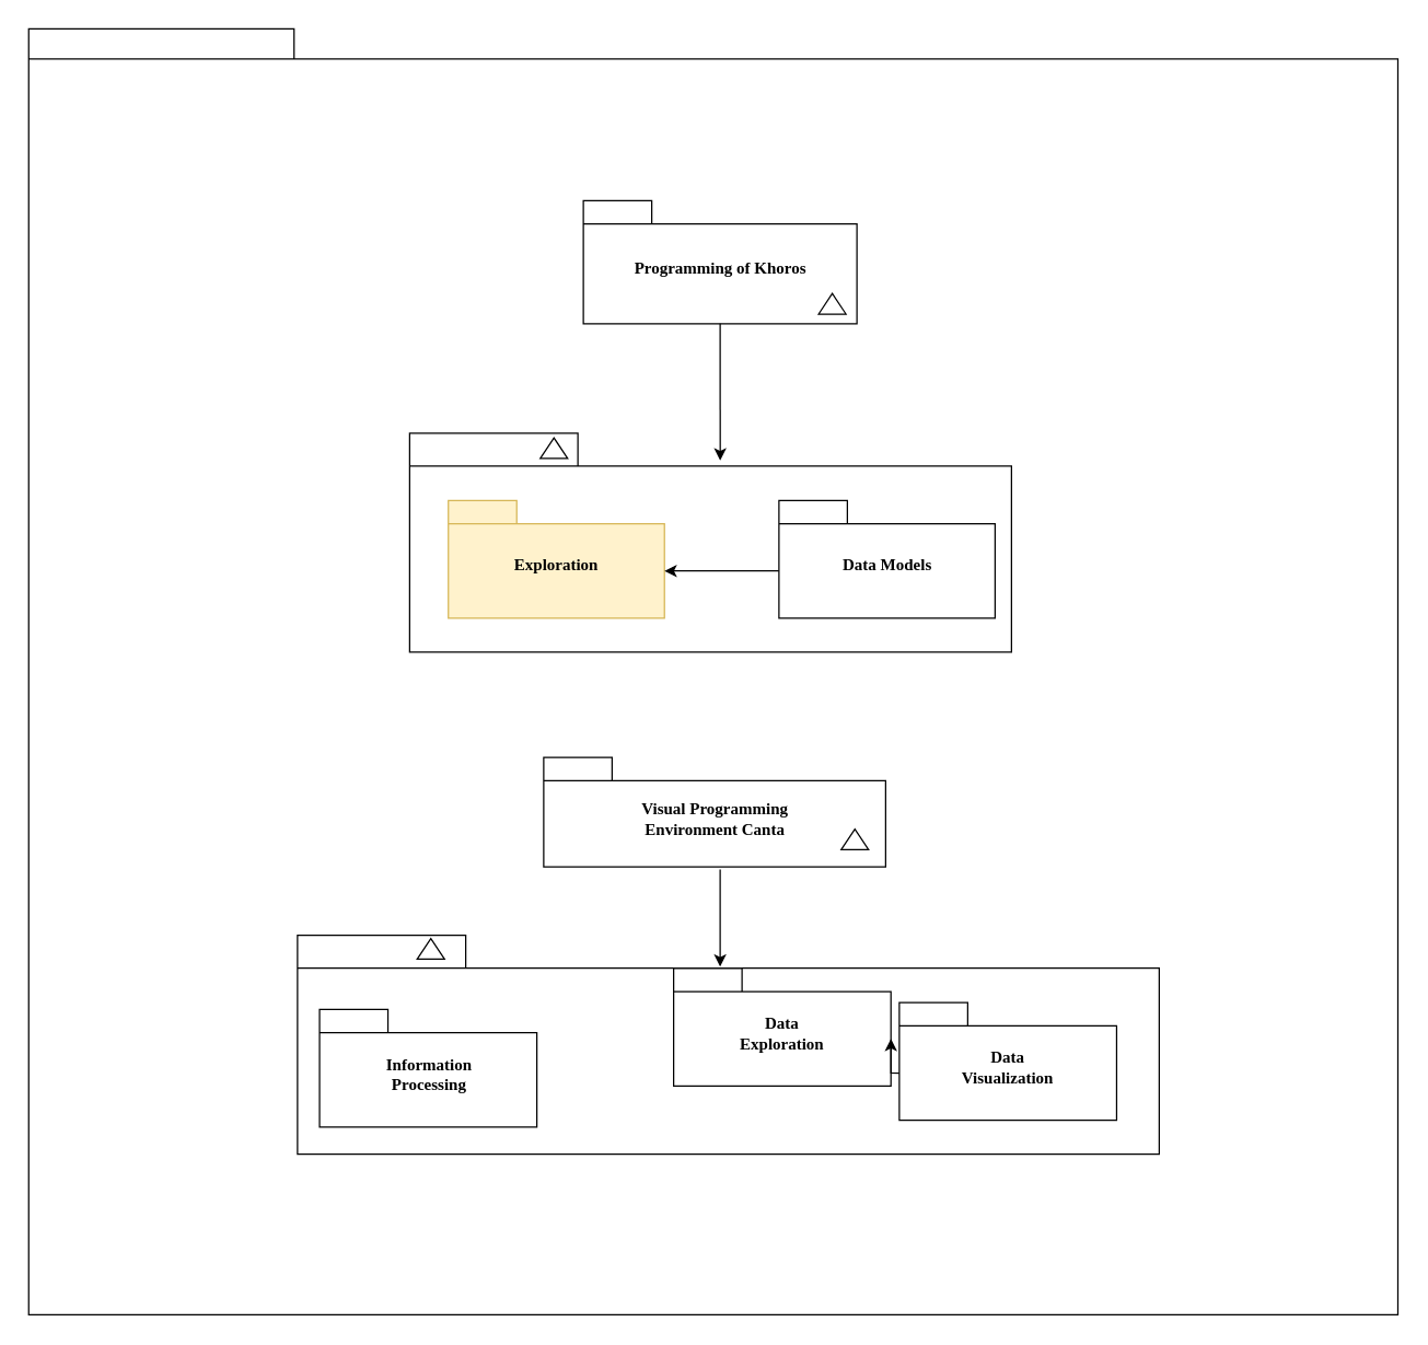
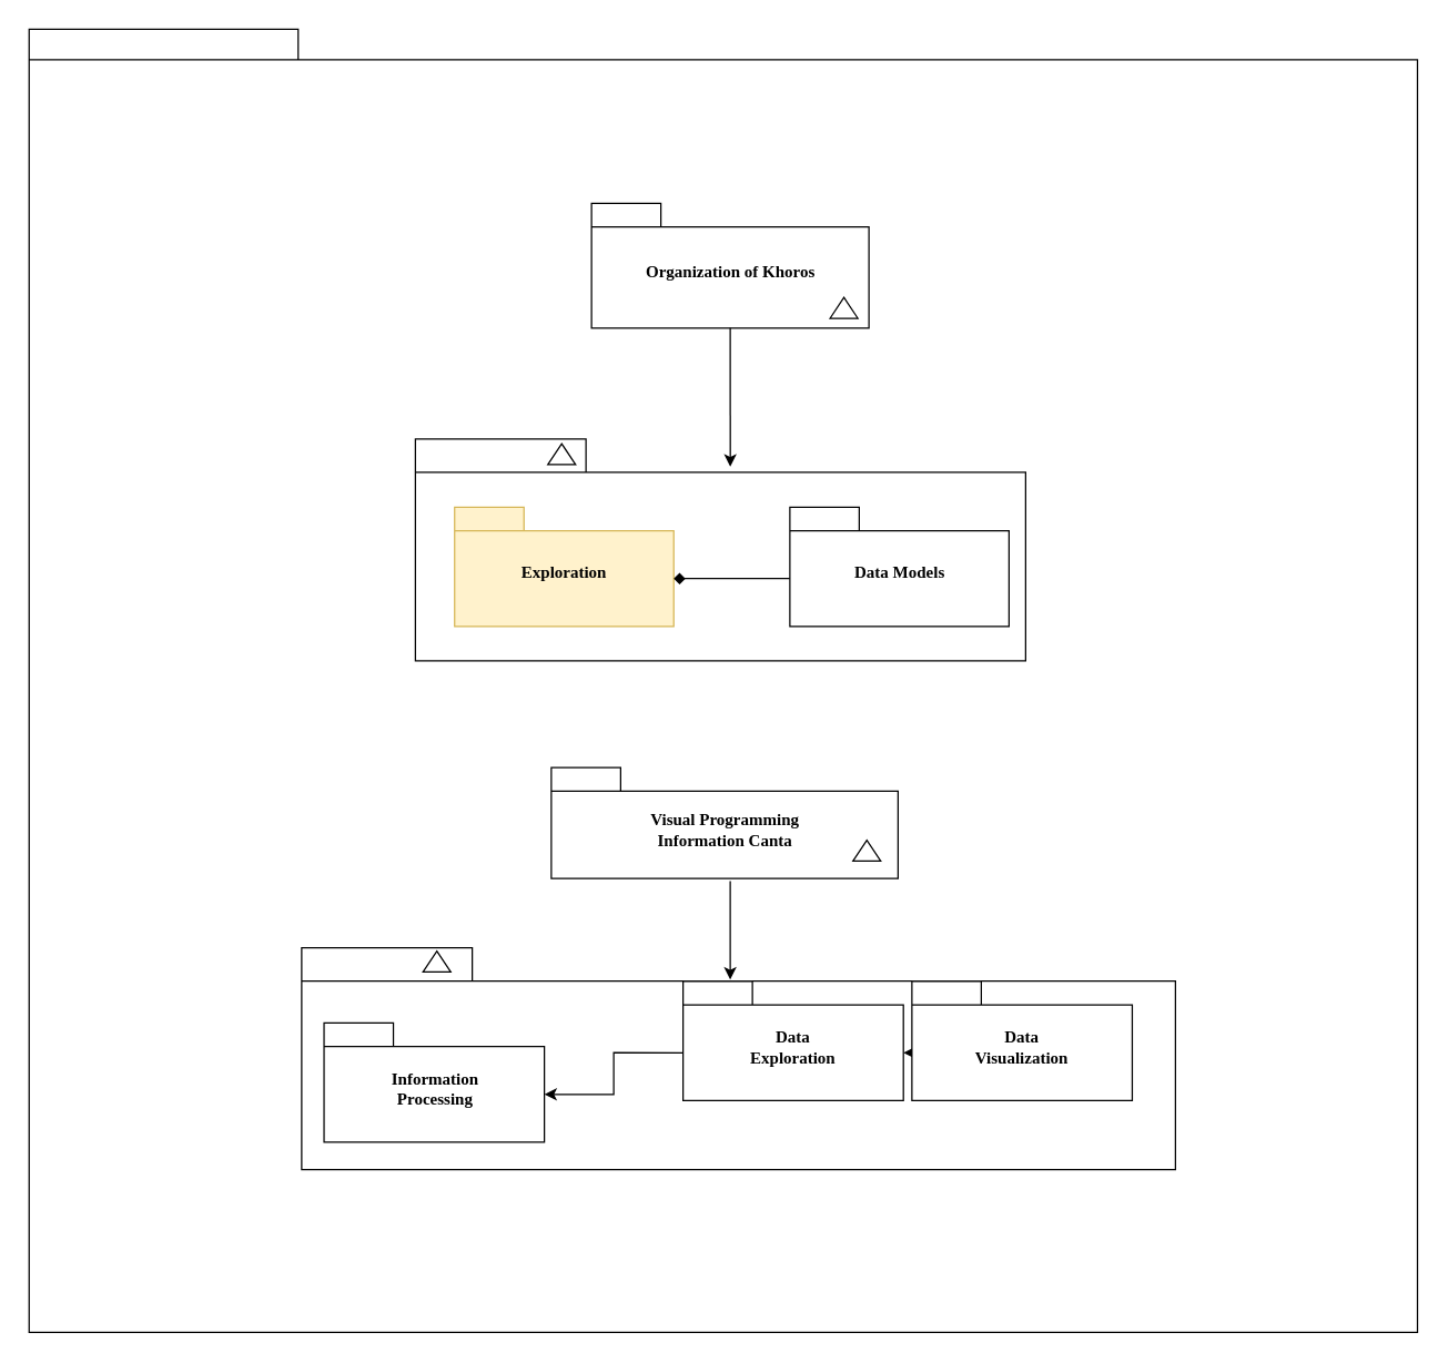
- <mxCell id="4" value="&lt;font style=&quot;font-size: 12px&quot;&gt;Programming of Khoros&lt;/font&gt;" style="shape=folder;fontStyle=1;spacingTop=10;tabWidth=50;tabHeight=17;tabPosition=left;html=1;shadow=0;comic=0;labelBackgroundColor=none;strokeWidth=1;fontFamily=Verdana;fontSize=10;align=center;" parent="3" vertex="1"><mxGeometry width="200" height="90" as="geometry" /></mxCell>
+ <mxCell id="4" value="&lt;font style=&quot;font-size: 12px&quot;&gt;Organization of Khoros&lt;/font&gt;" style="shape=folder;fontStyle=1;spacingTop=10;tabWidth=50;tabHeight=17;tabPosition=left;html=1;shadow=0;comic=0;labelBackgroundColor=none;strokeWidth=1;fontFamily=Verdana;fontSize=10;align=center;" parent="3" vertex="1"><mxGeometry width="200" height="90" as="geometry" /></mxCell>
- <mxCell id="9" style="edgeStyle=orthogonalEdgeStyle;curved=0;rounded=0;sketch=0;orthogonalLoop=1;jettySize=auto;html=1;exitX=0;exitY=0;exitDx=0;exitDy=51.5;exitPerimeter=0;entryX=0;entryY=0;entryDx=158;entryDy=51.577;entryPerimeter=0;" parent="6" source="10" target="8" edge="1"><mxGeometry relative="1" as="geometry" /></mxCell>
+ <mxCell id="9" style="edgeStyle=orthogonalEdgeStyle;curved=0;rounded=0;sketch=0;orthogonalLoop=1;jettySize=auto;html=1;exitX=0;exitY=0;exitDx=0;exitDy=51.5;exitPerimeter=0;entryX=0;entryY=0;entryDx=158;entryDy=51.577;entryPerimeter=0;endArrow=diamond;" parent="6" source="10" target="8" edge="1"><mxGeometry relative="1" as="geometry" /></mxCell>
- <mxCell id="20" value="&lt;font style=&quot;font-size: 12px&quot;&gt;Visual Programming &lt;br&gt;Environment Canta&lt;/font&gt;" style="shape=folder;fontStyle=1;spacingTop=10;tabWidth=50;tabHeight=17;tabPosition=left;html=1;shadow=0;comic=0;labelBackgroundColor=none;strokeWidth=1;fontFamily=Verdana;fontSize=10;align=center;" parent="1" vertex="1"><mxGeometry x="397" y="553" width="250" height="80" as="geometry" /></mxCell>
+ <mxCell id="20" value="&lt;font style=&quot;font-size: 12px&quot;&gt;Visual Programming &lt;br&gt;Information Canta&lt;/font&gt;" style="shape=folder;fontStyle=1;spacingTop=10;tabWidth=50;tabHeight=17;tabPosition=left;html=1;shadow=0;comic=0;labelBackgroundColor=none;strokeWidth=1;fontFamily=Verdana;fontSize=10;align=center;" parent="1" vertex="1"><mxGeometry x="397" y="553" width="250" height="80" as="geometry" /></mxCell>
+ <mxCell id="16" style="edgeStyle=orthogonalEdgeStyle;curved=0;rounded=0;sketch=0;orthogonalLoop=1;jettySize=auto;html=1;exitX=0;exitY=0;exitDx=0;exitDy=51.575;exitPerimeter=0;entryX=0;entryY=0;entryDx=158.86;entryDy=51.575;entryPerimeter=0;" parent="12" source="17" target="14" edge="1"><mxGeometry relative="1" as="geometry" /></mxCell>
- <mxCell id="19" value="&lt;font style=&quot;font-size: 12px&quot;&gt;Data&lt;br&gt;Visualization&lt;/font&gt;" style="shape=folder;fontStyle=1;spacingTop=10;tabWidth=50;tabHeight=17;tabPosition=left;html=1;shadow=0;comic=0;labelBackgroundColor=none;strokeWidth=1;fontFamily=Verdana;fontSize=10;align=center;" parent="12" vertex="1"><mxGeometry x="450" y="49.23" width="158.86" height="86.15" as="geometry" /></mxCell>
+ <mxCell id="19" value="&lt;font style=&quot;font-size: 12px&quot;&gt;Data&lt;br&gt;Visualization&lt;/font&gt;" style="shape=folder;fontStyle=1;spacingTop=10;tabWidth=50;tabHeight=17;tabPosition=left;html=1;shadow=0;comic=0;labelBackgroundColor=none;strokeWidth=1;fontFamily=Verdana;fontSize=10;align=center;" parent="12" vertex="1"><mxGeometry x="450" y="24.23" width="158.86" height="86.15" as="geometry" /></mxCell>
